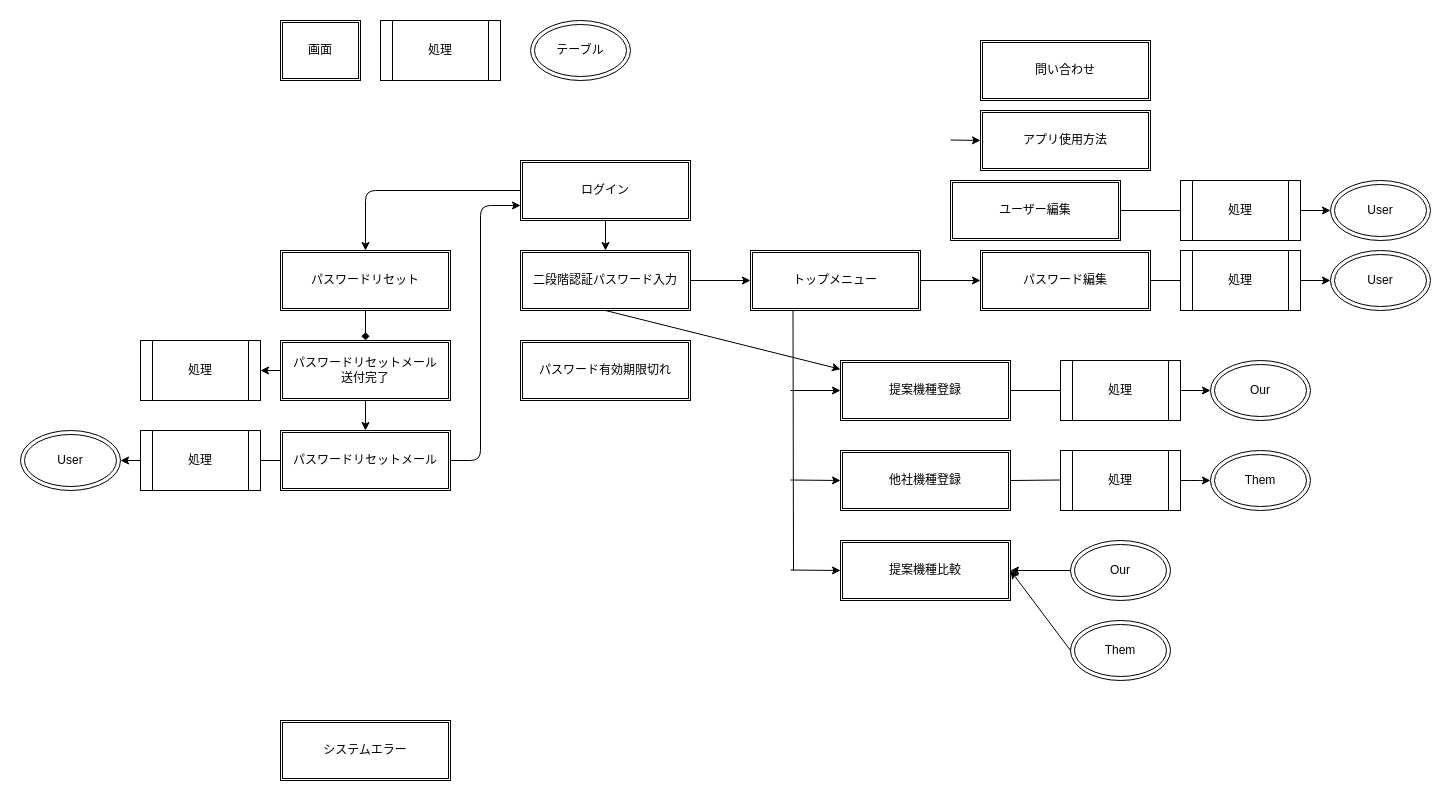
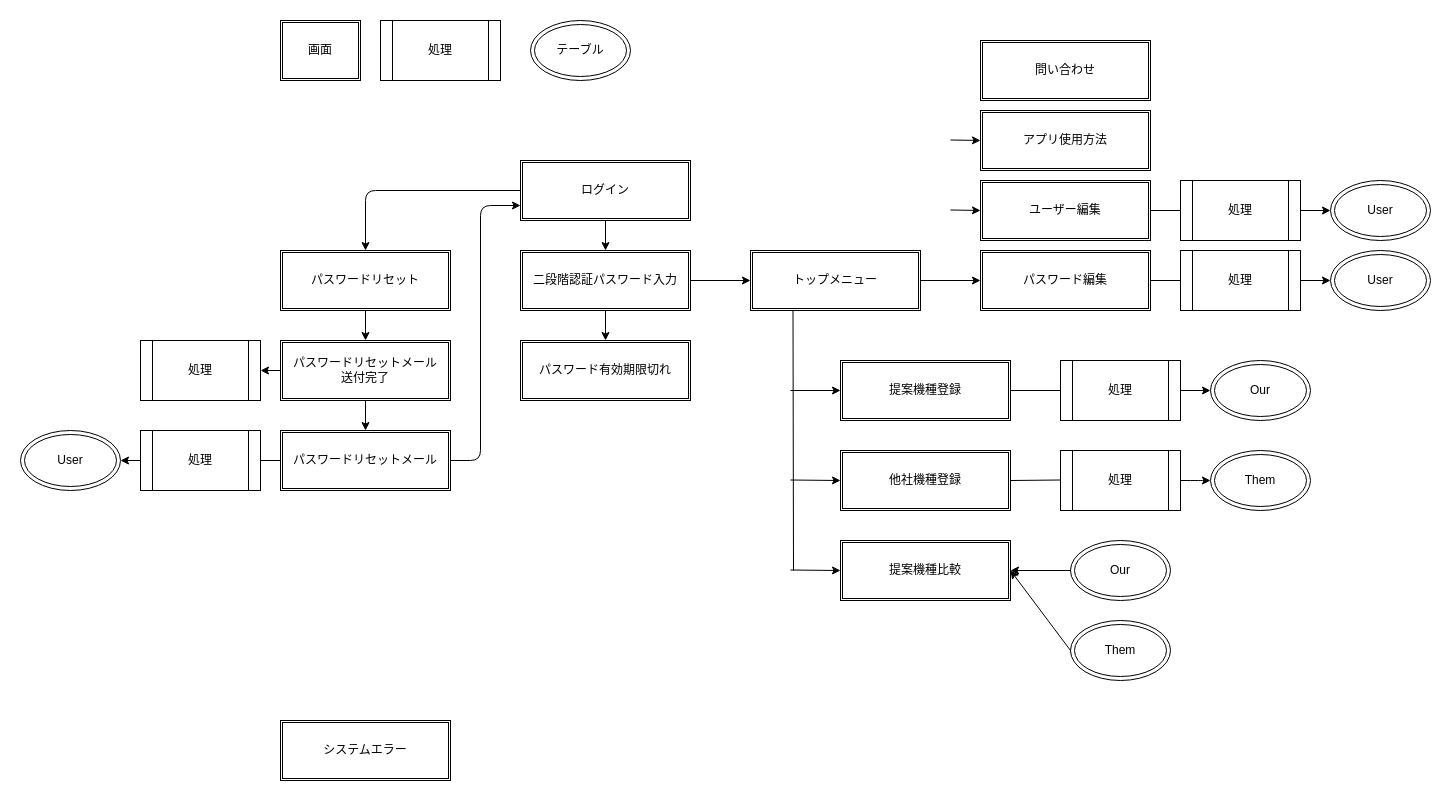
- <mxCell id="10" value="ユーザー編集" style="shape=ext;double=1;rounded=0;whiteSpace=wrap;html=1;" parent="1" vertex="1"><mxGeometry x="950" y="180" width="170" height="60" as="geometry" /></mxCell>
+ <mxCell id="10" value="ユーザー編集" style="shape=ext;double=1;rounded=0;whiteSpace=wrap;html=1;" parent="1" vertex="1"><mxGeometry x="980" y="180" width="170" height="60" as="geometry" /></mxCell>
- <mxCell id="25" value="" style="endArrow=diamond;html=1;exitX=0.5;exitY=1;exitDx=0;exitDy=0;entryX=0.5;entryY=0;entryDx=0;entryDy=0;" parent="1" source="12" target="16" edge="1"><mxGeometry width="50" height="50" relative="1" as="geometry"><mxPoint x="375" y="320" as="sourcePoint" /><mxPoint x="375" y="350" as="targetPoint" /><Array as="points" /></mxGeometry></mxCell>
+ <mxCell id="25" value="" style="endArrow=classic;html=1;exitX=0.5;exitY=1;exitDx=0;exitDy=0;entryX=0.5;entryY=0;entryDx=0;entryDy=0;" parent="1" source="12" target="16" edge="1"><mxGeometry width="50" height="50" relative="1" as="geometry"><mxPoint x="375" y="320" as="sourcePoint" /><mxPoint x="375" y="350" as="targetPoint" /><Array as="points" /></mxGeometry></mxCell>
- <mxCell id="22" value="" style="endArrow=classic;html=1;exitX=0.5;exitY=1;exitDx=0;exitDy=0;" parent="1" source="11" target="13" edge="1"><mxGeometry width="50" height="50" relative="1" as="geometry"><mxPoint x="615" y="230" as="sourcePoint" /><mxPoint x="615" y="260" as="targetPoint" /></mxGeometry></mxCell>
+ <mxCell id="22" value="" style="endArrow=classic;html=1;entryX=0.5;entryY=0;entryDx=0;entryDy=0;exitX=0.5;exitY=1;exitDx=0;exitDy=0;" parent="1" source="11" target="17" edge="1"><mxGeometry width="50" height="50" relative="1" as="geometry"><mxPoint x="615" y="230" as="sourcePoint" /><mxPoint x="615" y="260" as="targetPoint" /></mxGeometry></mxCell>
